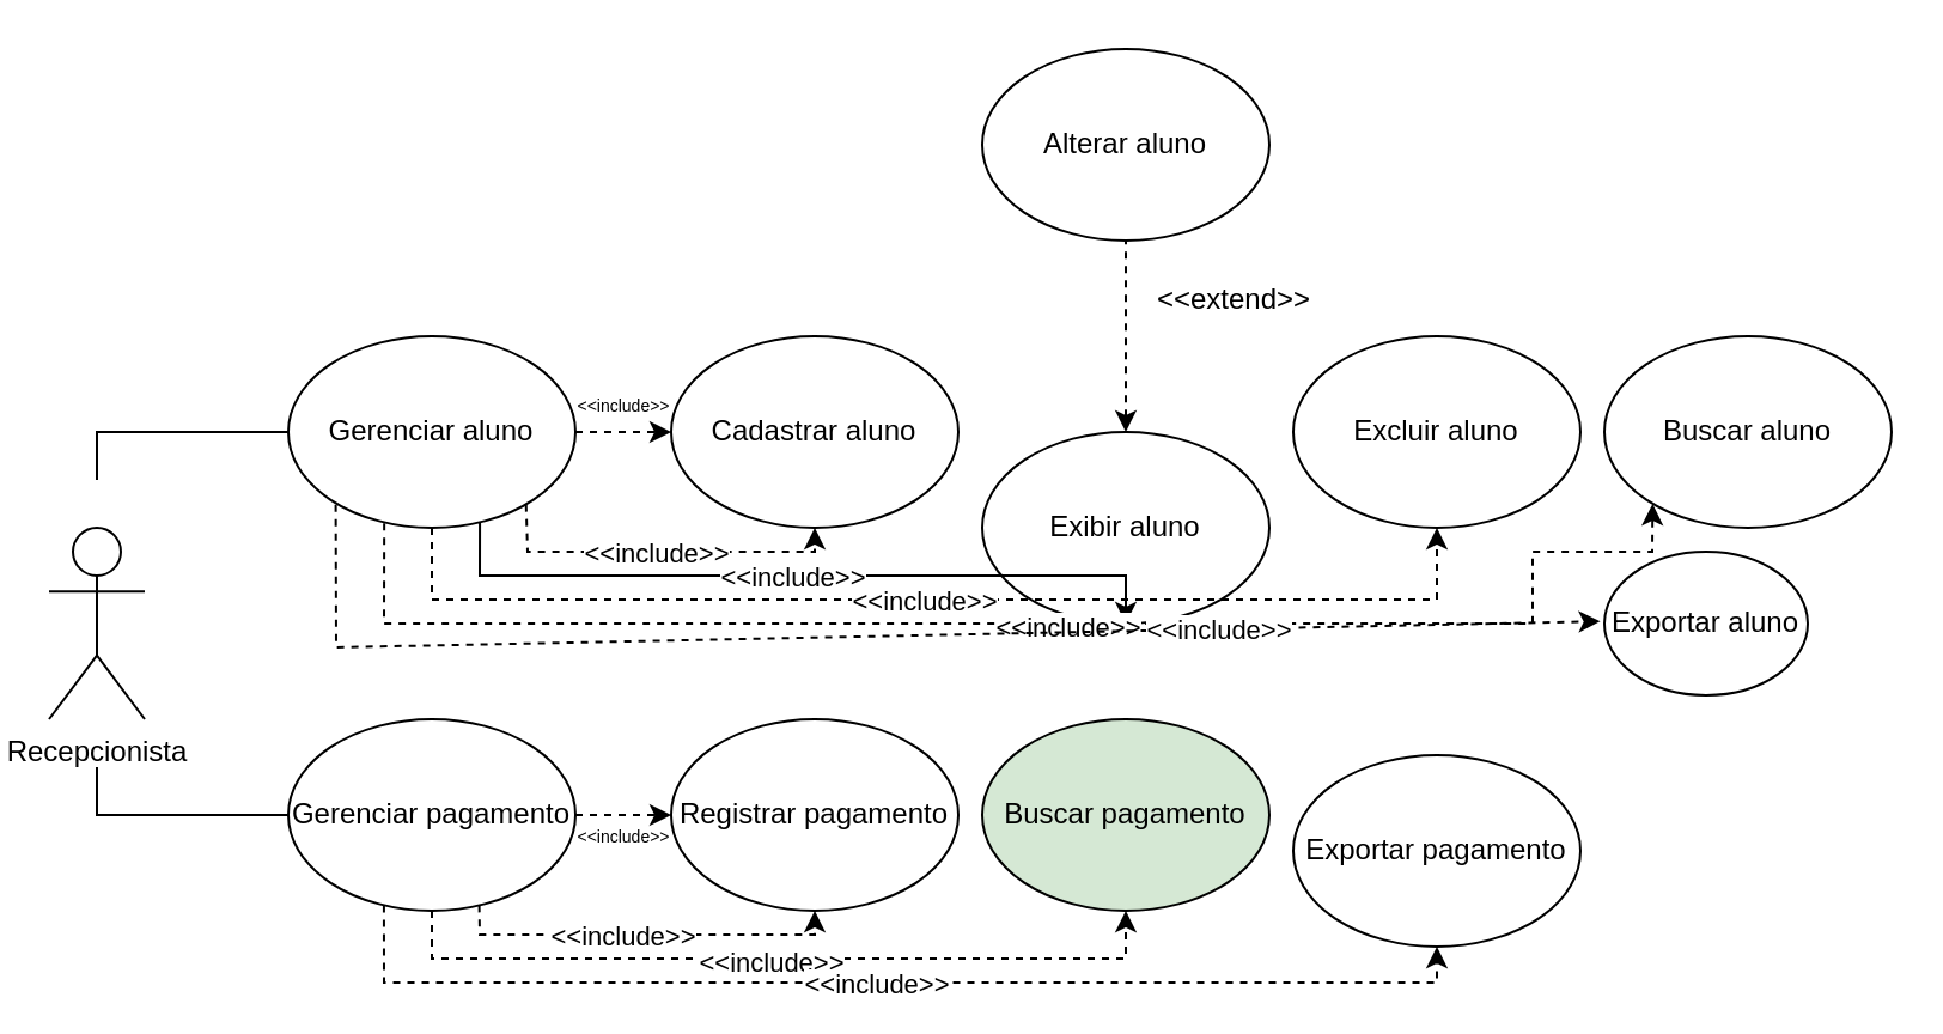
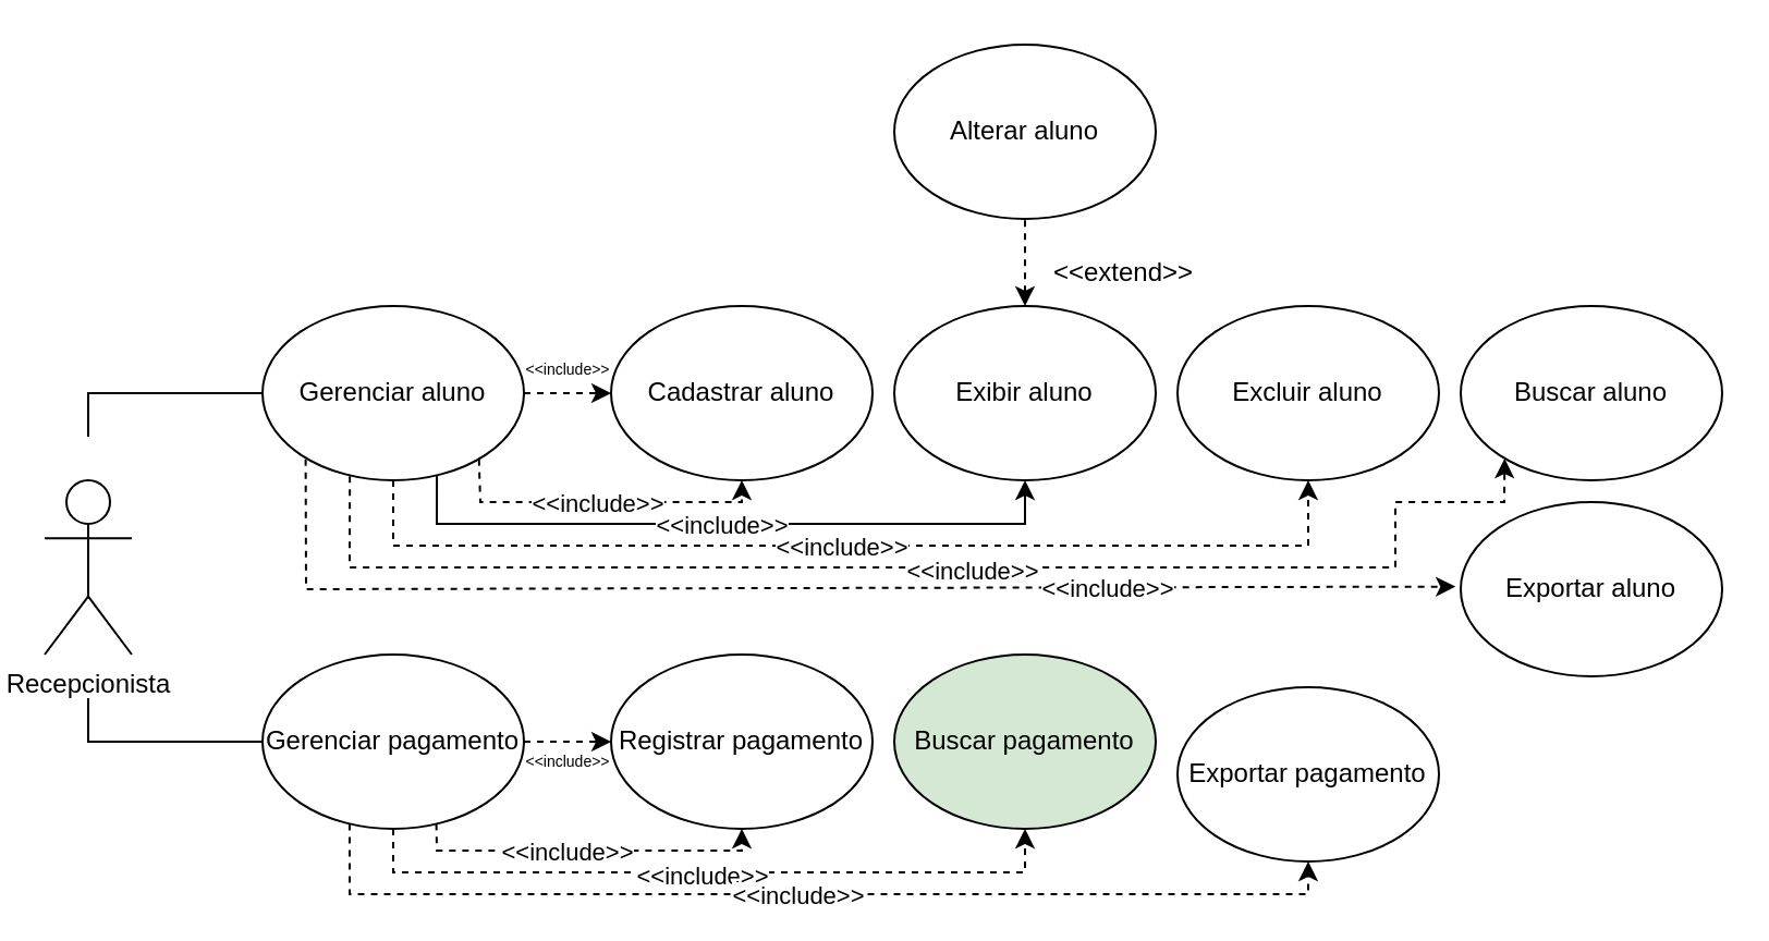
- <mxCell id="6" value="Exibir aluno" style="ellipse;whiteSpace=wrap;html=1;" parent="1" vertex="1"><mxGeometry x="410" y="180" width="120" height="80" as="geometry" /></mxCell>
+ <mxCell id="6" value="Exibir aluno" style="ellipse;whiteSpace=wrap;html=1;" parent="1" vertex="1"><mxGeometry x="410" y="140" width="120" height="80" as="geometry" /></mxCell>
- <mxCell id="12" value="Exportar aluno" style="ellipse;whiteSpace=wrap;html=1;" parent="1" vertex="1"><mxGeometry x="670" y="230" width="85" height="60" as="geometry" /></mxCell>
+ <mxCell id="12" value="Exportar aluno" style="ellipse;whiteSpace=wrap;html=1;" parent="1" vertex="1"><mxGeometry x="670" y="230" width="120" height="80" as="geometry" /></mxCell>
